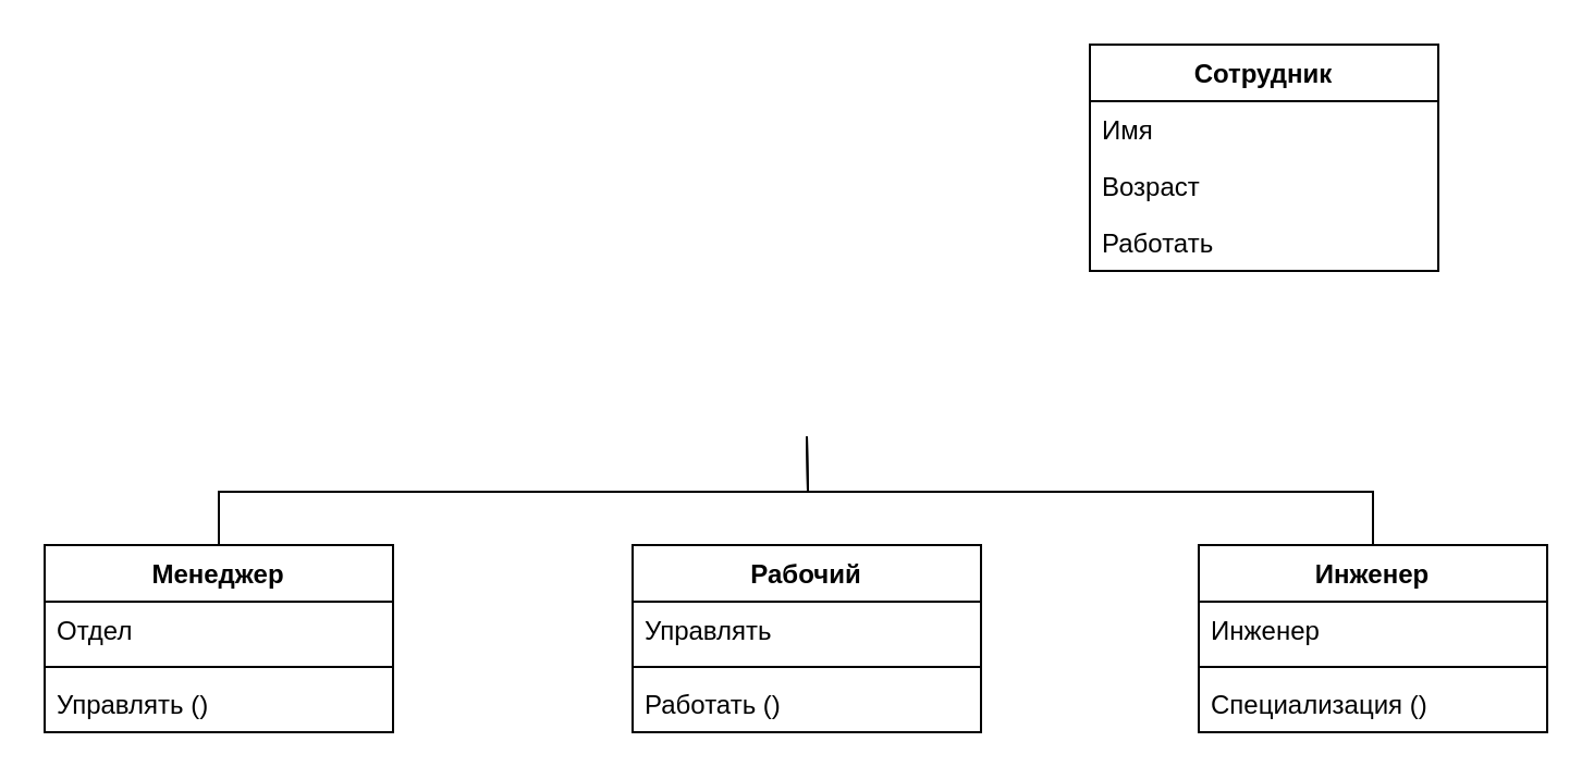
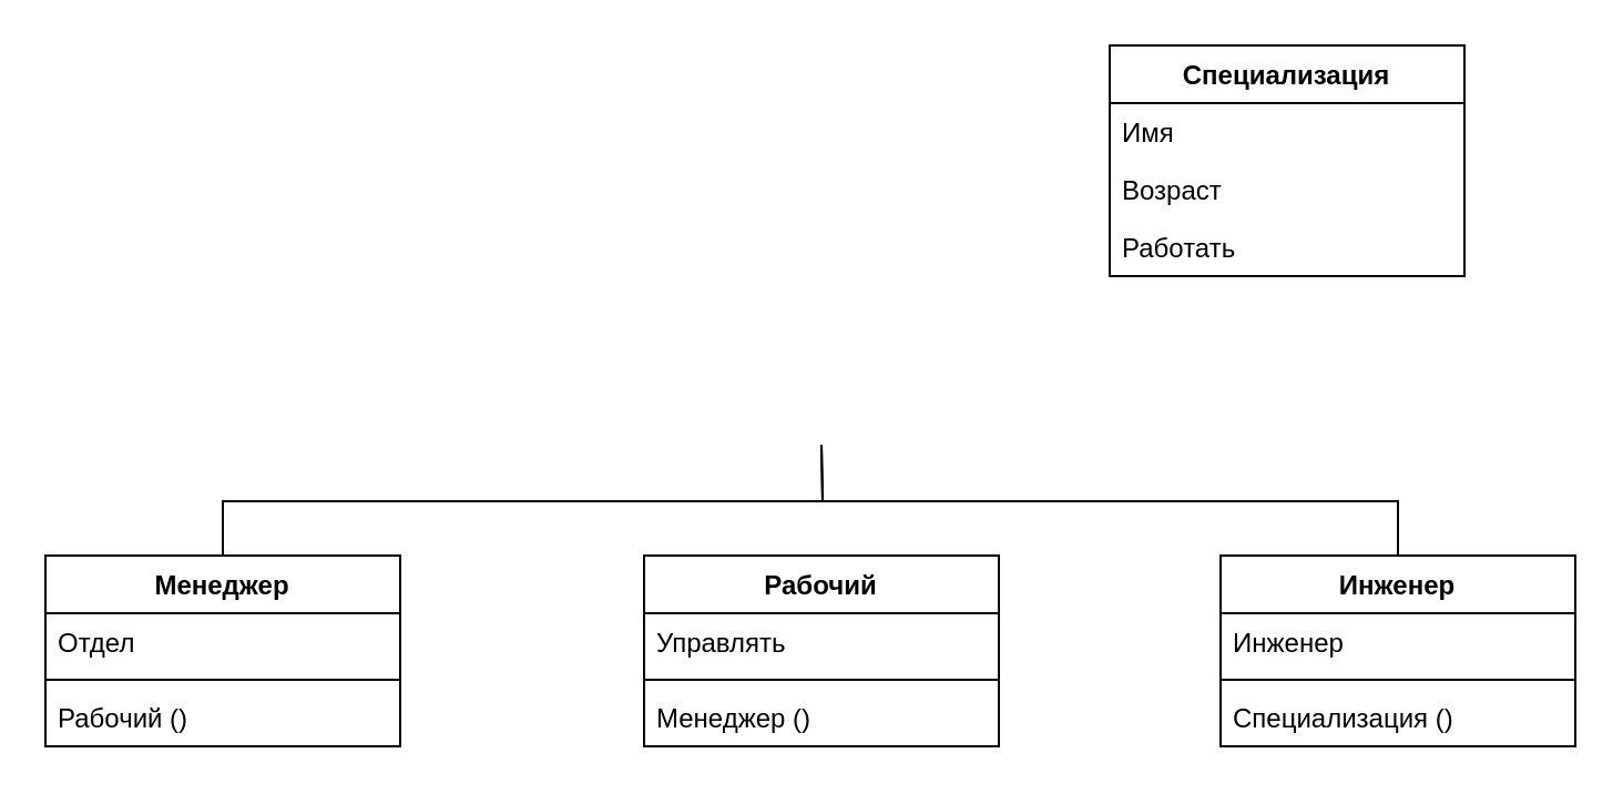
- <mxCell id="2" value="Сотрудник" style="swimlane;fontStyle=1;align=center;verticalAlign=top;childLayout=stackLayout;horizontal=1;startSize=26;horizontalStack=0;resizeParent=1;resizeParentMax=0;resizeLast=0;collapsible=1;marginBottom=0;whiteSpace=wrap;html=1;" vertex="1" parent="1"><mxGeometry x="500" y="20" width="160" height="104" as="geometry" /></mxCell>
+ <mxCell id="2" value="Специализация" style="swimlane;fontStyle=1;align=center;verticalAlign=top;childLayout=stackLayout;horizontal=1;startSize=26;horizontalStack=0;resizeParent=1;resizeParentMax=0;resizeLast=0;collapsible=1;marginBottom=0;whiteSpace=wrap;html=1;" vertex="1" parent="1"><mxGeometry x="500" y="20" width="160" height="104" as="geometry" /></mxCell>
- <mxCell id="10" value="Управлять ()" style="text;strokeColor=none;fillColor=none;align=left;verticalAlign=top;spacingLeft=4;spacingRight=4;overflow=hidden;rotatable=0;points=[[0,0.5],[1,0.5]];portConstraint=eastwest;whiteSpace=wrap;html=1;" vertex="1" parent="7"><mxGeometry y="60" width="160" height="26" as="geometry" /></mxCell>
+ <mxCell id="10" value="Рабочий ()" style="text;strokeColor=none;fillColor=none;align=left;verticalAlign=top;spacingLeft=4;spacingRight=4;overflow=hidden;rotatable=0;points=[[0,0.5],[1,0.5]];portConstraint=eastwest;whiteSpace=wrap;html=1;" vertex="1" parent="7"><mxGeometry y="60" width="160" height="26" as="geometry" /></mxCell>
- <mxCell id="14" value="Работать ()" style="text;strokeColor=none;fillColor=none;align=left;verticalAlign=top;spacingLeft=4;spacingRight=4;overflow=hidden;rotatable=0;points=[[0,0.5],[1,0.5]];portConstraint=eastwest;whiteSpace=wrap;html=1;" vertex="1" parent="11"><mxGeometry y="60" width="160" height="26" as="geometry" /></mxCell>
+ <mxCell id="14" value="Менеджер ()" style="text;strokeColor=none;fillColor=none;align=left;verticalAlign=top;spacingLeft=4;spacingRight=4;overflow=hidden;rotatable=0;points=[[0,0.5],[1,0.5]];portConstraint=eastwest;whiteSpace=wrap;html=1;" vertex="1" parent="11"><mxGeometry y="60" width="160" height="26" as="geometry" /></mxCell>
